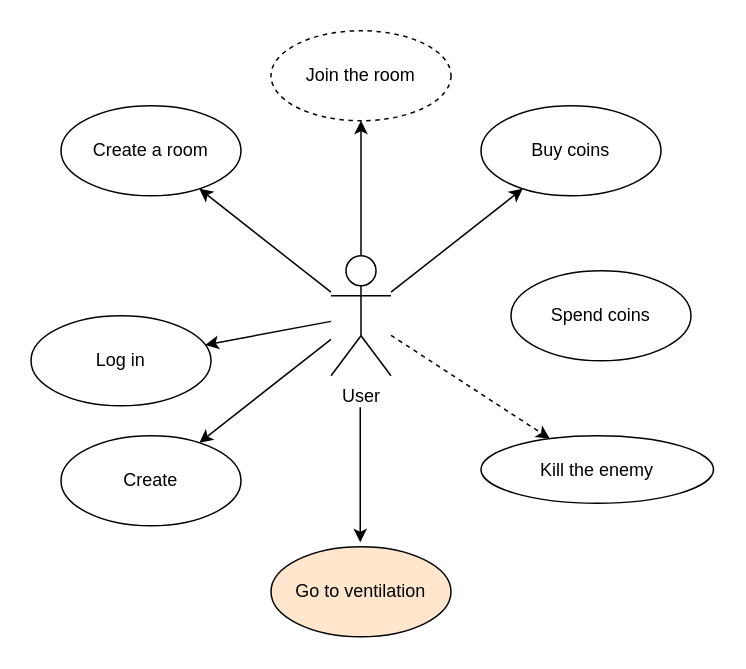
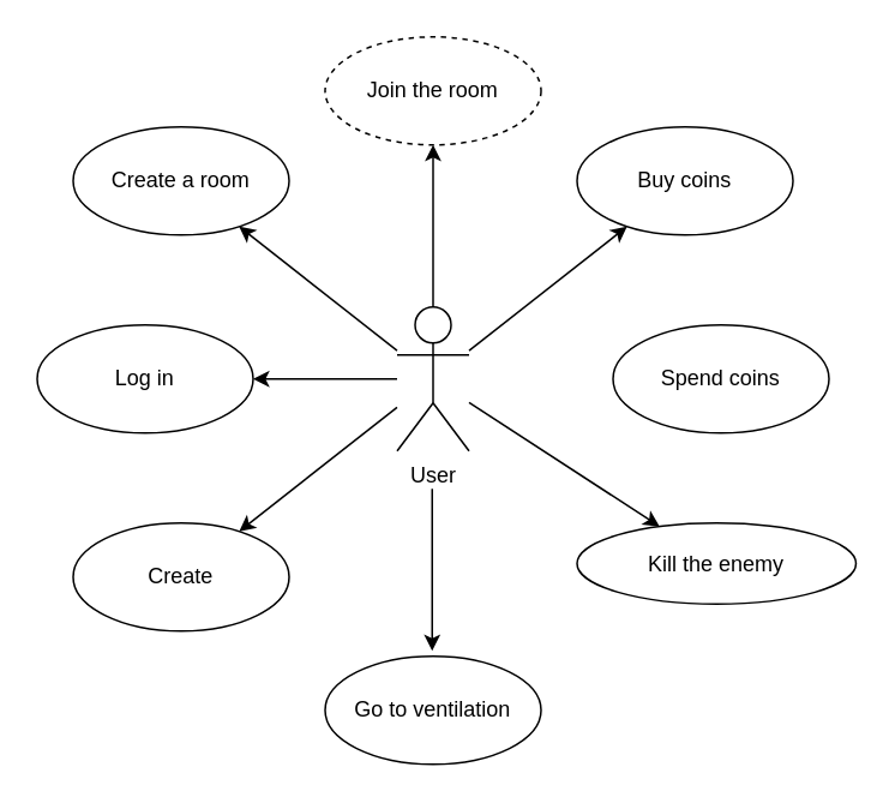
- <mxCell id="5" value="Log in" style="ellipse;whiteSpace=wrap;html=1;verticalAlign=middle;" vertex="1" parent="1"><mxGeometry x="20" y="210" width="120" height="60" as="geometry" /></mxCell>
+ <mxCell id="5" value="Log in" style="ellipse;whiteSpace=wrap;html=1;verticalAlign=middle;" vertex="1" parent="1"><mxGeometry x="20" y="180" width="120" height="60" as="geometry" /></mxCell>
- <mxCell id="15" value="" style="endArrow=classic;html=1;curved=1;dashed=1;" edge="1" parent="1" source="2" target="14"><mxGeometry width="50" height="50" relative="1" as="geometry"><mxPoint x="270" y="235.714" as="sourcePoint" /><mxPoint x="357.787" y="304.69" as="targetPoint" /></mxGeometry></mxCell>
+ <mxCell id="15" value="" style="endArrow=classic;html=1;curved=1;" edge="1" parent="1" source="2" target="14"><mxGeometry width="50" height="50" relative="1" as="geometry"><mxPoint x="270" y="235.714" as="sourcePoint" /><mxPoint x="357.787" y="304.69" as="targetPoint" /></mxGeometry></mxCell>
- <mxCell id="16" value="Go to ventilation" style="ellipse;whiteSpace=wrap;html=1;verticalAlign=middle;fillColor=#ffe6cc;" vertex="1" parent="1"><mxGeometry x="180" y="364" width="120" height="60" as="geometry" /></mxCell>
+ <mxCell id="16" value="Go to ventilation" style="ellipse;whiteSpace=wrap;html=1;verticalAlign=middle;" vertex="1" parent="1"><mxGeometry x="180" y="364" width="120" height="60" as="geometry" /></mxCell>
